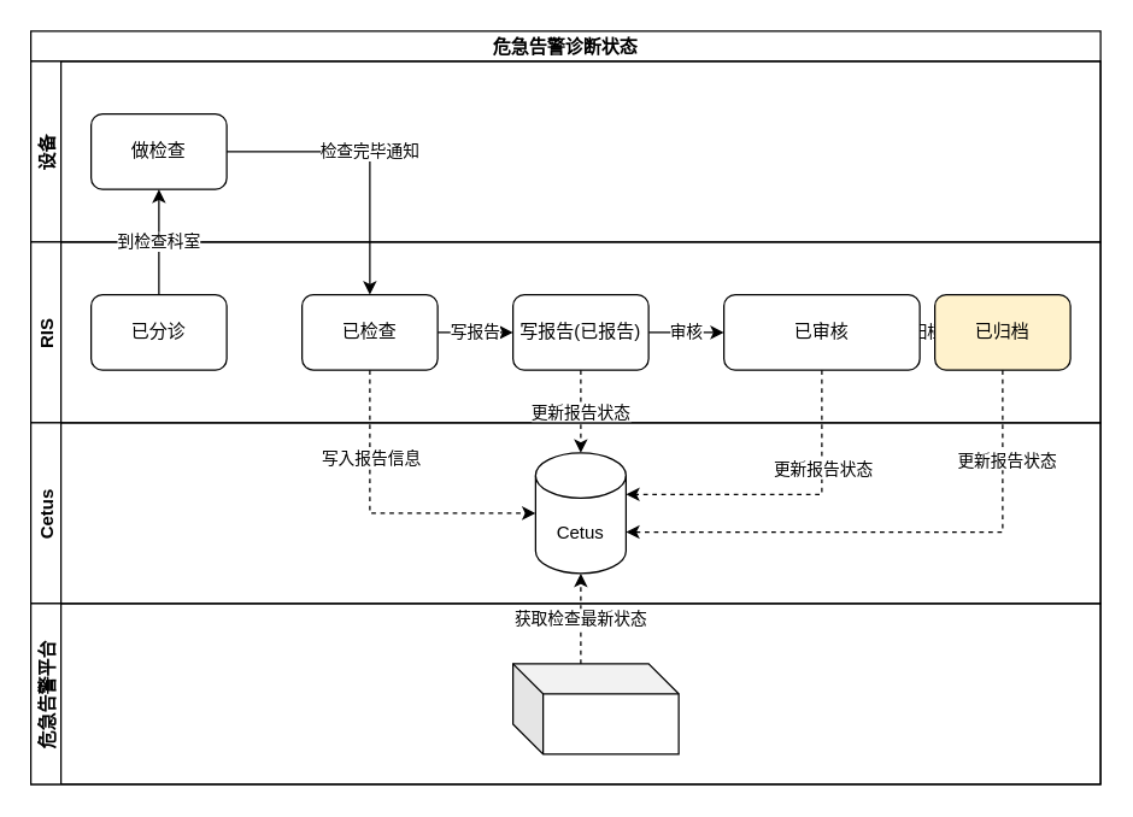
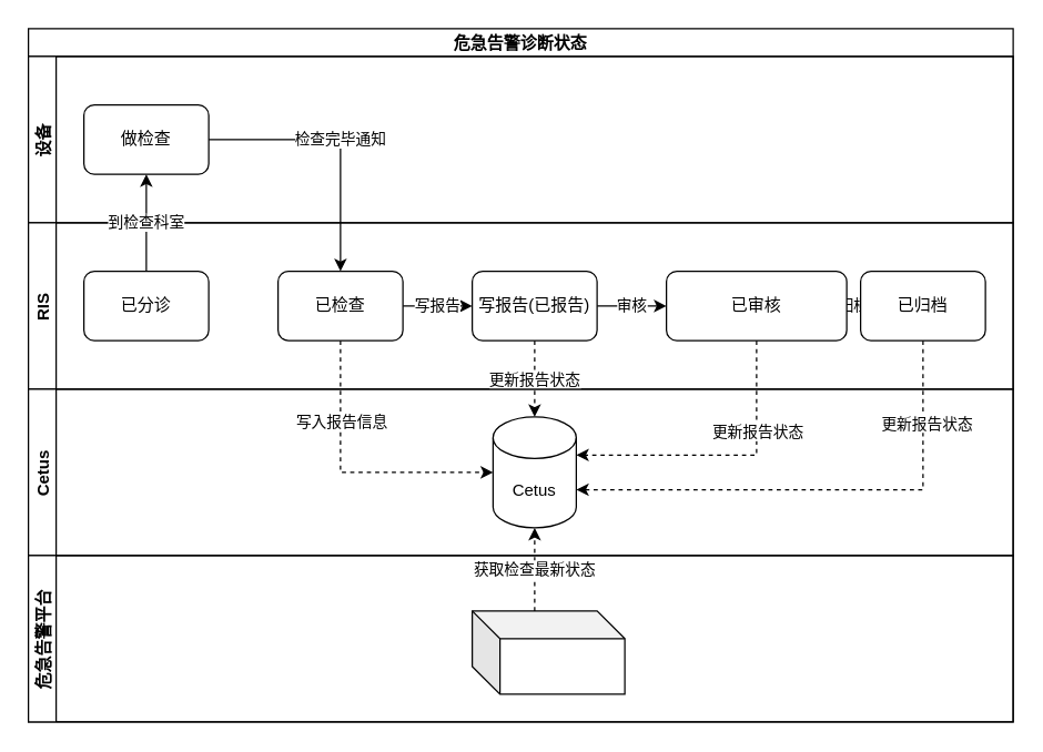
- <mxCell id="13" value="已归档" style="rounded=1;whiteSpace=wrap;html=1;fillColor=#fff2cc;" vertex="1" parent="5"><mxGeometry x="600" y="35" width="90" height="50" as="geometry" /></mxCell>
+ <mxCell id="13" value="已归档" style="rounded=1;whiteSpace=wrap;html=1;" vertex="1" parent="5"><mxGeometry x="600" y="35" width="90" height="50" as="geometry" /></mxCell>
